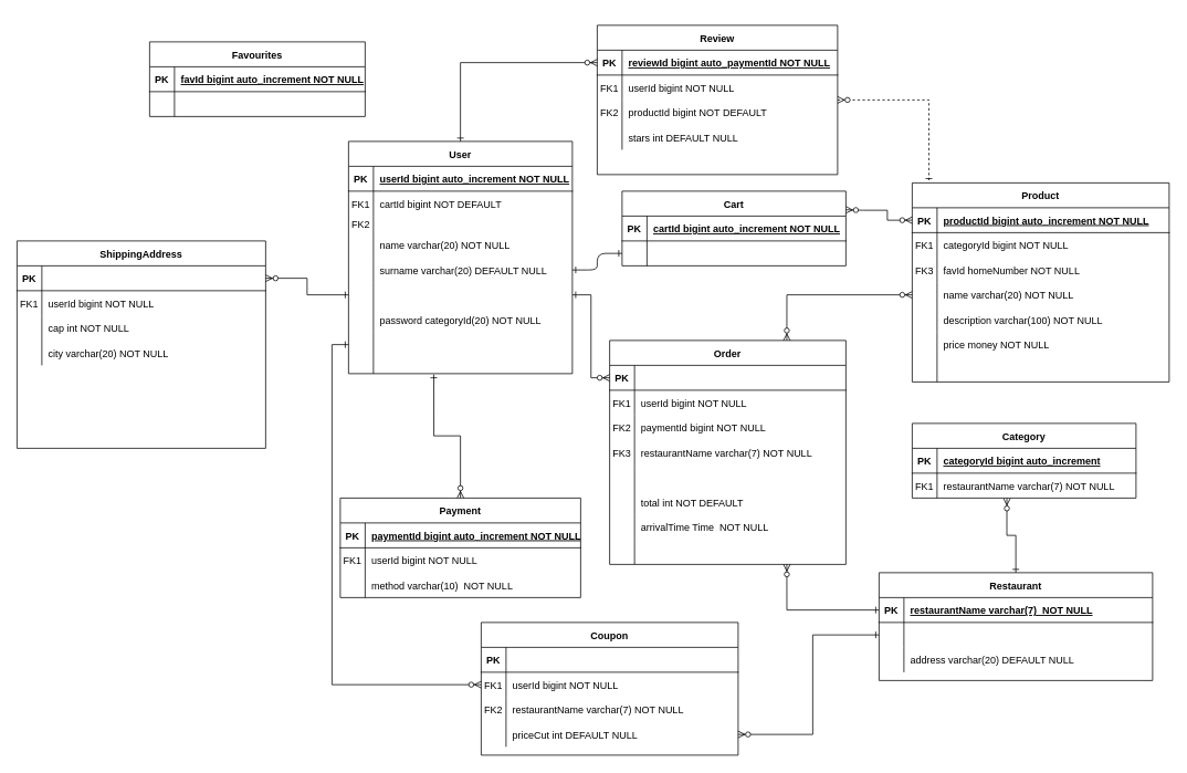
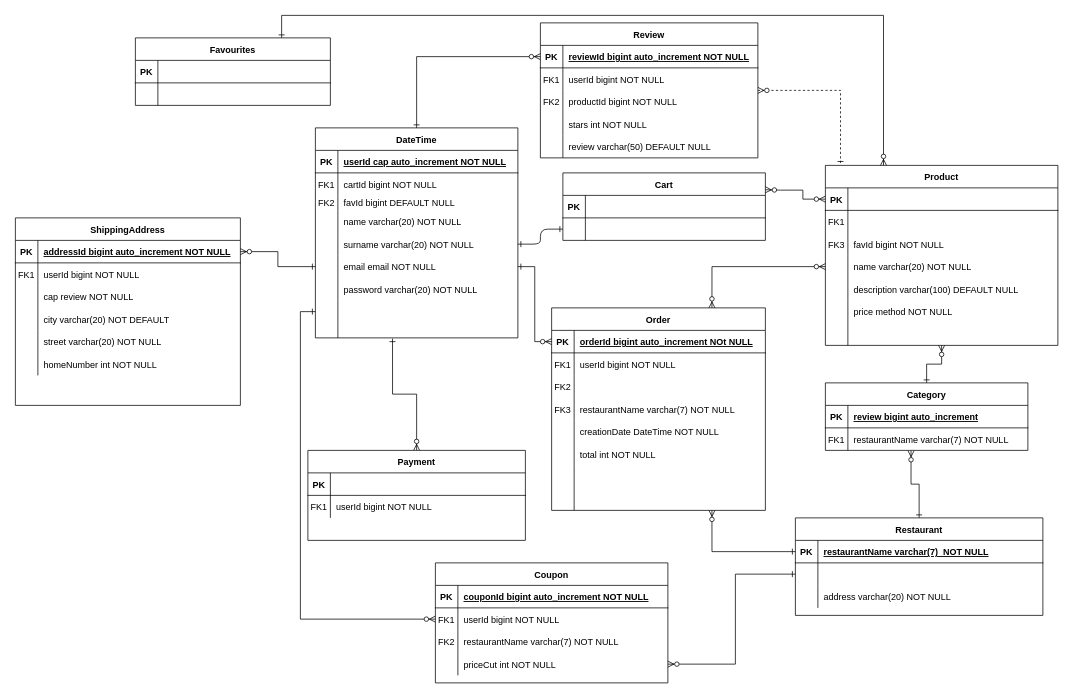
+ <mxCell id="154" style="edgeStyle=orthogonalEdgeStyle;rounded=0;orthogonalLoop=1;jettySize=auto;html=1;exitX=0.75;exitY=0;exitDx=0;exitDy=0;entryX=0.25;entryY=0;entryDx=0;entryDy=0;startArrow=ERone;startFill=0;endArrow=ERzeroToMany;endFill=1;" parent="1" source="155" target="77" edge="1"><mxGeometry relative="1" as="geometry"><Array as="points"><mxPoint x="375" y="20" /><mxPoint x="1178" y="20" /></Array></mxGeometry></mxCell>
- <mxCell id="166" value="reviewId bigint auto_paymentId NOT NULL" style="shape=partialRectangle;overflow=hidden;connectable=0;fillColor=none;top=0;left=0;bottom=0;right=0;align=left;spacingLeft=6;fontStyle=5;" parent="164" vertex="1"><mxGeometry x="30" width="260" height="30" as="geometry" /></mxCell>
+ <mxCell id="166" value="reviewId bigint auto_increment NOT NULL" style="shape=partialRectangle;overflow=hidden;connectable=0;fillColor=none;top=0;left=0;bottom=0;right=0;align=left;spacingLeft=6;fontStyle=5;" parent="164" vertex="1"><mxGeometry x="30" width="260" height="30" as="geometry" /></mxCell>
- <mxCell id="158" value="favId bigint auto_increment NOT NULL" style="shape=partialRectangle;connectable=0;fillColor=none;top=0;left=0;bottom=0;right=0;align=left;spacingLeft=6;fontStyle=5;overflow=hidden;" parent="156" vertex="1"><mxGeometry x="30" width="230" height="30" as="geometry" /></mxCell>
- <mxCell id="172" value="productId bigint NOT DEFAULT" style="shape=partialRectangle;overflow=hidden;connectable=0;fillColor=none;top=0;left=0;bottom=0;right=0;align=left;spacingLeft=6;" parent="170" vertex="1"><mxGeometry x="30" width="260" height="30" as="geometry" /></mxCell>
+ <mxCell id="172" value="productId bigint NOT NULL" style="shape=partialRectangle;overflow=hidden;connectable=0;fillColor=none;top=0;left=0;bottom=0;right=0;align=left;spacingLeft=6;" parent="170" vertex="1"><mxGeometry x="30" width="260" height="30" as="geometry" /></mxCell>
- <mxCell id="175" value="stars int DEFAULT NULL" style="shape=partialRectangle;overflow=hidden;connectable=0;fillColor=none;top=0;left=0;bottom=0;right=0;align=left;spacingLeft=6;" parent="173" vertex="1"><mxGeometry x="30" width="260" height="30" as="geometry" /></mxCell>
+ <mxCell id="175" value="stars int NOT NULL" style="shape=partialRectangle;overflow=hidden;connectable=0;fillColor=none;top=0;left=0;bottom=0;right=0;align=left;spacingLeft=6;" parent="173" vertex="1"><mxGeometry x="30" width="260" height="30" as="geometry" /></mxCell>
- <mxCell id="3" value="User" style="shape=table;startSize=30;container=1;collapsible=1;childLayout=tableLayout;fixedRows=1;rowLines=0;fontStyle=1;align=center;resizeLast=1;" parent="1" vertex="1"><mxGeometry x="420" y="170" width="270" height="280" as="geometry" /></mxCell>
+ <mxCell id="3" value="DateTime" style="shape=table;startSize=30;container=1;collapsible=1;childLayout=tableLayout;fixedRows=1;rowLines=0;fontStyle=1;align=center;resizeLast=1;" parent="1" vertex="1"><mxGeometry x="420" y="170" width="270" height="280" as="geometry" /></mxCell>
+ <mxCell id="178" value="review varchar(50) DEFAULT NULL" style="shape=partialRectangle;overflow=hidden;connectable=0;fillColor=none;top=0;left=0;bottom=0;right=0;align=left;spacingLeft=6;" parent="176" vertex="1"><mxGeometry x="30" width="260" height="30" as="geometry" /></mxCell>
- <mxCell id="6" value="userId bigint auto_increment NOT NULL " style="shape=partialRectangle;overflow=hidden;connectable=0;fillColor=none;top=0;left=0;bottom=0;right=0;align=left;spacingLeft=6;fontStyle=5;" parent="4" vertex="1"><mxGeometry x="30" width="240" height="30" as="geometry" /></mxCell>
+ <mxCell id="6" value="userId cap auto_increment NOT NULL " style="shape=partialRectangle;overflow=hidden;connectable=0;fillColor=none;top=0;left=0;bottom=0;right=0;align=left;spacingLeft=6;fontStyle=5;" parent="4" vertex="1"><mxGeometry x="30" width="240" height="30" as="geometry" /></mxCell>
- <mxCell id="9" value="cartId bigint NOT DEFAULT" style="shape=partialRectangle;overflow=hidden;connectable=0;fillColor=none;top=0;left=0;bottom=0;right=0;align=left;spacingLeft=6;" parent="7" vertex="1"><mxGeometry x="30" width="240" height="30" as="geometry" /></mxCell>
+ <mxCell id="9" value="cartId bigint NOT NULL" style="shape=partialRectangle;overflow=hidden;connectable=0;fillColor=none;top=0;left=0;bottom=0;right=0;align=left;spacingLeft=6;" parent="7" vertex="1"><mxGeometry x="30" width="240" height="30" as="geometry" /></mxCell>
- <mxCell id="80" value="productId bigint auto_increment NOT NULL" style="shape=partialRectangle;connectable=0;fillColor=none;top=0;left=0;bottom=0;right=0;align=left;spacingLeft=6;fontStyle=5;overflow=hidden;" parent="78" vertex="1"><mxGeometry x="30" width="280" height="30" as="geometry" /></mxCell>
+ <mxCell id="12" value="favId bigint DEFAULT NULL" style="shape=partialRectangle;overflow=hidden;connectable=0;fillColor=none;top=0;left=0;bottom=0;right=0;align=left;spacingLeft=6;" parent="10" vertex="1"><mxGeometry x="30" width="240" height="20" as="geometry" /></mxCell>
- <mxCell id="34" value="cartId bigint auto_increment NOT NULL" style="shape=partialRectangle;overflow=hidden;connectable=0;fillColor=none;top=0;left=0;bottom=0;right=0;align=left;spacingLeft=6;fontStyle=5;" parent="32" vertex="1"><mxGeometry x="30" width="240" height="30" as="geometry" /></mxCell>
- <mxCell id="83" value="categoryId bigint NOT NULL" style="shape=partialRectangle;connectable=0;fillColor=none;top=0;left=0;bottom=0;right=0;align=left;spacingLeft=6;overflow=hidden;" parent="81" vertex="1"><mxGeometry x="30" width="280" height="30" as="geometry" /></mxCell>
- <mxCell id="18" value="surname varchar(20) DEFAULT NULL" style="shape=partialRectangle;overflow=hidden;connectable=0;fillColor=none;top=0;left=0;bottom=0;right=0;align=left;spacingLeft=6;" parent="16" vertex="1"><mxGeometry x="30" width="240" height="30" as="geometry" /></mxCell>
+ <mxCell id="18" value="surname varchar(20) NOT NULL" style="shape=partialRectangle;overflow=hidden;connectable=0;fillColor=none;top=0;left=0;bottom=0;right=0;align=left;spacingLeft=6;" parent="16" vertex="1"><mxGeometry x="30" width="240" height="30" as="geometry" /></mxCell>
- <mxCell id="86" value="favId homeNumber NOT NULL" style="shape=partialRectangle;connectable=0;fillColor=none;top=0;left=0;bottom=0;right=0;align=left;spacingLeft=6;overflow=hidden;" parent="84" vertex="1"><mxGeometry x="30" width="280" height="30" as="geometry" /></mxCell>
+ <mxCell id="86" value="favId bigint NOT NULL" style="shape=partialRectangle;connectable=0;fillColor=none;top=0;left=0;bottom=0;right=0;align=left;spacingLeft=6;overflow=hidden;" parent="84" vertex="1"><mxGeometry x="30" width="280" height="30" as="geometry" /></mxCell>
+ <mxCell id="137" value="addressId bigint auto_increment NOT NULL" style="shape=partialRectangle;connectable=0;fillColor=none;top=0;left=0;bottom=0;right=0;align=left;spacingLeft=6;fontStyle=5;overflow=hidden;" parent="135" vertex="1"><mxGeometry x="30" width="270" height="30" as="geometry" /></mxCell>
+ <mxCell id="21" value="email email NOT NULL" style="shape=partialRectangle;overflow=hidden;connectable=0;fillColor=none;top=0;left=0;bottom=0;right=0;align=left;spacingLeft=6;" parent="19" vertex="1"><mxGeometry x="30" width="240" height="30" as="geometry" /></mxCell>
- <mxCell id="24" value="password categoryId(20) NOT NULL" style="shape=partialRectangle;overflow=hidden;connectable=0;fillColor=none;top=0;left=0;bottom=0;right=0;align=left;spacingLeft=6;" parent="22" vertex="1"><mxGeometry x="30" width="240" height="30" as="geometry" /></mxCell>
+ <mxCell id="24" value="password varchar(20) NOT NULL" style="shape=partialRectangle;overflow=hidden;connectable=0;fillColor=none;top=0;left=0;bottom=0;right=0;align=left;spacingLeft=6;" parent="22" vertex="1"><mxGeometry x="30" width="240" height="30" as="geometry" /></mxCell>
- <mxCell id="92" value="description varchar(100) NOT NULL" style="shape=partialRectangle;connectable=0;fillColor=none;top=0;left=0;bottom=0;right=0;align=left;spacingLeft=6;overflow=hidden;" parent="90" vertex="1"><mxGeometry x="30" width="280" height="30" as="geometry" /></mxCell>
+ <mxCell id="92" value="description varchar(100) DEFAULT NULL" style="shape=partialRectangle;connectable=0;fillColor=none;top=0;left=0;bottom=0;right=0;align=left;spacingLeft=6;overflow=hidden;" parent="90" vertex="1"><mxGeometry x="30" width="280" height="30" as="geometry" /></mxCell>
- <mxCell id="143" value="cap int NOT NULL" style="shape=partialRectangle;connectable=0;fillColor=none;top=0;left=0;bottom=0;right=0;align=left;spacingLeft=6;overflow=hidden;" parent="141" vertex="1"><mxGeometry x="30" width="270" height="30" as="geometry" /></mxCell>
+ <mxCell id="143" value="cap review NOT NULL" style="shape=partialRectangle;connectable=0;fillColor=none;top=0;left=0;bottom=0;right=0;align=left;spacingLeft=6;overflow=hidden;" parent="141" vertex="1"><mxGeometry x="30" width="270" height="30" as="geometry" /></mxCell>
- <mxCell id="95" value="price money NOT NULL" style="shape=partialRectangle;connectable=0;fillColor=none;top=0;left=0;bottom=0;right=0;align=left;spacingLeft=6;overflow=hidden;" parent="93" vertex="1"><mxGeometry x="30" width="280" height="30" as="geometry" /></mxCell>
+ <mxCell id="95" value="price method NOT NULL" style="shape=partialRectangle;connectable=0;fillColor=none;top=0;left=0;bottom=0;right=0;align=left;spacingLeft=6;overflow=hidden;" parent="93" vertex="1"><mxGeometry x="30" width="280" height="30" as="geometry" /></mxCell>
- <mxCell id="146" value="city varchar(20) NOT NULL" style="shape=partialRectangle;connectable=0;fillColor=none;top=0;left=0;bottom=0;right=0;align=left;spacingLeft=6;overflow=hidden;" parent="144" vertex="1"><mxGeometry x="30" width="270" height="30" as="geometry" /></mxCell>
+ <mxCell id="146" value="city varchar(20) NOT DEFAULT" style="shape=partialRectangle;connectable=0;fillColor=none;top=0;left=0;bottom=0;right=0;align=left;spacingLeft=6;overflow=hidden;" parent="144" vertex="1"><mxGeometry x="30" width="270" height="30" as="geometry" /></mxCell>
+ <mxCell id="149" value="street varchar(20) NOT NULL" style="shape=partialRectangle;connectable=0;fillColor=none;top=0;left=0;bottom=0;right=0;align=left;spacingLeft=6;overflow=hidden;" parent="147" vertex="1"><mxGeometry x="30" width="270" height="30" as="geometry" /></mxCell>
+ <mxCell id="53" value="orderId bigint auto_increment NOt NULL" style="shape=partialRectangle;connectable=0;fillColor=none;top=0;left=0;bottom=0;right=0;align=left;spacingLeft=6;fontStyle=5;overflow=hidden;" parent="51" vertex="1"><mxGeometry x="30" width="255" height="30" as="geometry" /></mxCell>
+ <mxCell id="152" value="homeNumber int NOT NULL" style="shape=partialRectangle;connectable=0;fillColor=none;top=0;left=0;bottom=0;right=0;align=left;spacingLeft=6;overflow=hidden;" parent="150" vertex="1"><mxGeometry x="30" width="270" height="30" as="geometry" /></mxCell>
+ <mxCell id="76" style="edgeStyle=orthogonalEdgeStyle;rounded=0;orthogonalLoop=1;jettySize=auto;html=1;exitX=0.5;exitY=1;exitDx=0;exitDy=0;entryX=0.5;entryY=0;entryDx=0;entryDy=0;startArrow=ERzeroToMany;startFill=1;endArrow=ERone;endFill=0;" parent="1" source="77" target="102" edge="1"><mxGeometry relative="1" as="geometry" /></mxCell>
- <mxCell id="59" value="paymentId bigint NOT NULL" style="shape=partialRectangle;connectable=0;fillColor=none;top=0;left=0;bottom=0;right=0;align=left;spacingLeft=6;overflow=hidden;" parent="57" vertex="1"><mxGeometry x="30" width="255" height="30" as="geometry" /></mxCell>
- <mxCell id="105" value="categoryId bigint auto_increment" style="shape=partialRectangle;connectable=0;fillColor=none;top=0;left=0;bottom=0;right=0;align=left;spacingLeft=6;fontStyle=5;overflow=hidden;" parent="103" vertex="1"><mxGeometry x="30" width="240" height="30" as="geometry" /></mxCell>
+ <mxCell id="105" value="review bigint auto_increment" style="shape=partialRectangle;connectable=0;fillColor=none;top=0;left=0;bottom=0;right=0;align=left;spacingLeft=6;fontStyle=5;overflow=hidden;" parent="103" vertex="1"><mxGeometry x="30" width="240" height="30" as="geometry" /></mxCell>
+ <mxCell id="65" value="creationDate DateTime NOT NULL" style="shape=partialRectangle;connectable=0;fillColor=none;top=0;left=0;bottom=0;right=0;align=left;spacingLeft=6;overflow=hidden;" parent="63" vertex="1"><mxGeometry x="30" width="255" height="30" as="geometry" /></mxCell>
- <mxCell id="68" value="total int NOT DEFAULT" style="shape=partialRectangle;connectable=0;fillColor=none;top=0;left=0;bottom=0;right=0;align=left;spacingLeft=6;overflow=hidden;" parent="66" vertex="1"><mxGeometry x="30" width="255" height="30" as="geometry" /></mxCell>
+ <mxCell id="68" value="total int NOT NULL" style="shape=partialRectangle;connectable=0;fillColor=none;top=0;left=0;bottom=0;right=0;align=left;spacingLeft=6;overflow=hidden;" parent="66" vertex="1"><mxGeometry x="30" width="255" height="30" as="geometry" /></mxCell>
- <mxCell id="71" value="arrivalTime Time  NOT NULL" style="shape=partialRectangle;connectable=0;fillColor=none;top=0;left=0;bottom=0;right=0;align=left;spacingLeft=6;overflow=hidden;" parent="69" vertex="1"><mxGeometry x="30" width="255" height="30" as="geometry" /></mxCell>
- <mxCell id="42" value="paymentId bigint auto_increment NOT NULL" style="shape=partialRectangle;connectable=0;fillColor=none;top=0;left=0;bottom=0;right=0;align=left;spacingLeft=6;fontStyle=5;overflow=hidden;" parent="40" vertex="1"><mxGeometry x="30" width="260" height="30" as="geometry" /></mxCell>
- <mxCell id="48" value="method varchar(10)  NOT NULL" style="shape=partialRectangle;connectable=0;fillColor=none;top=0;left=0;bottom=0;right=0;align=left;spacingLeft=6;overflow=hidden;" parent="46" vertex="1"><mxGeometry x="30" width="260" height="30" as="geometry" /></mxCell>
+ <mxCell id="122" value="couponId bigint auto_increment NOT NULL" style="shape=partialRectangle;connectable=0;fillColor=none;top=0;left=0;bottom=0;right=0;align=left;spacingLeft=6;fontStyle=5;overflow=hidden;" parent="120" vertex="1"><mxGeometry x="30" width="280" height="30" as="geometry" /></mxCell>
- <mxCell id="118" value="address varchar(20) DEFAULT NULL" style="shape=partialRectangle;connectable=0;fillColor=none;top=0;left=0;bottom=0;right=0;align=left;spacingLeft=6;overflow=hidden;" parent="116" vertex="1"><mxGeometry x="30" width="300" height="30" as="geometry" /></mxCell>
+ <mxCell id="118" value="address varchar(20) NOT NULL" style="shape=partialRectangle;connectable=0;fillColor=none;top=0;left=0;bottom=0;right=0;align=left;spacingLeft=6;overflow=hidden;" parent="116" vertex="1"><mxGeometry x="30" width="300" height="30" as="geometry" /></mxCell>
- <mxCell id="131" value="priceCut int DEFAULT NULL" style="shape=partialRectangle;connectable=0;fillColor=none;top=0;left=0;bottom=0;right=0;align=left;spacingLeft=6;overflow=hidden;" parent="129" vertex="1"><mxGeometry x="30" width="280" height="30" as="geometry" /></mxCell>
+ <mxCell id="131" value="priceCut int NOT NULL" style="shape=partialRectangle;connectable=0;fillColor=none;top=0;left=0;bottom=0;right=0;align=left;spacingLeft=6;overflow=hidden;" parent="129" vertex="1"><mxGeometry x="30" width="280" height="30" as="geometry" /></mxCell>
